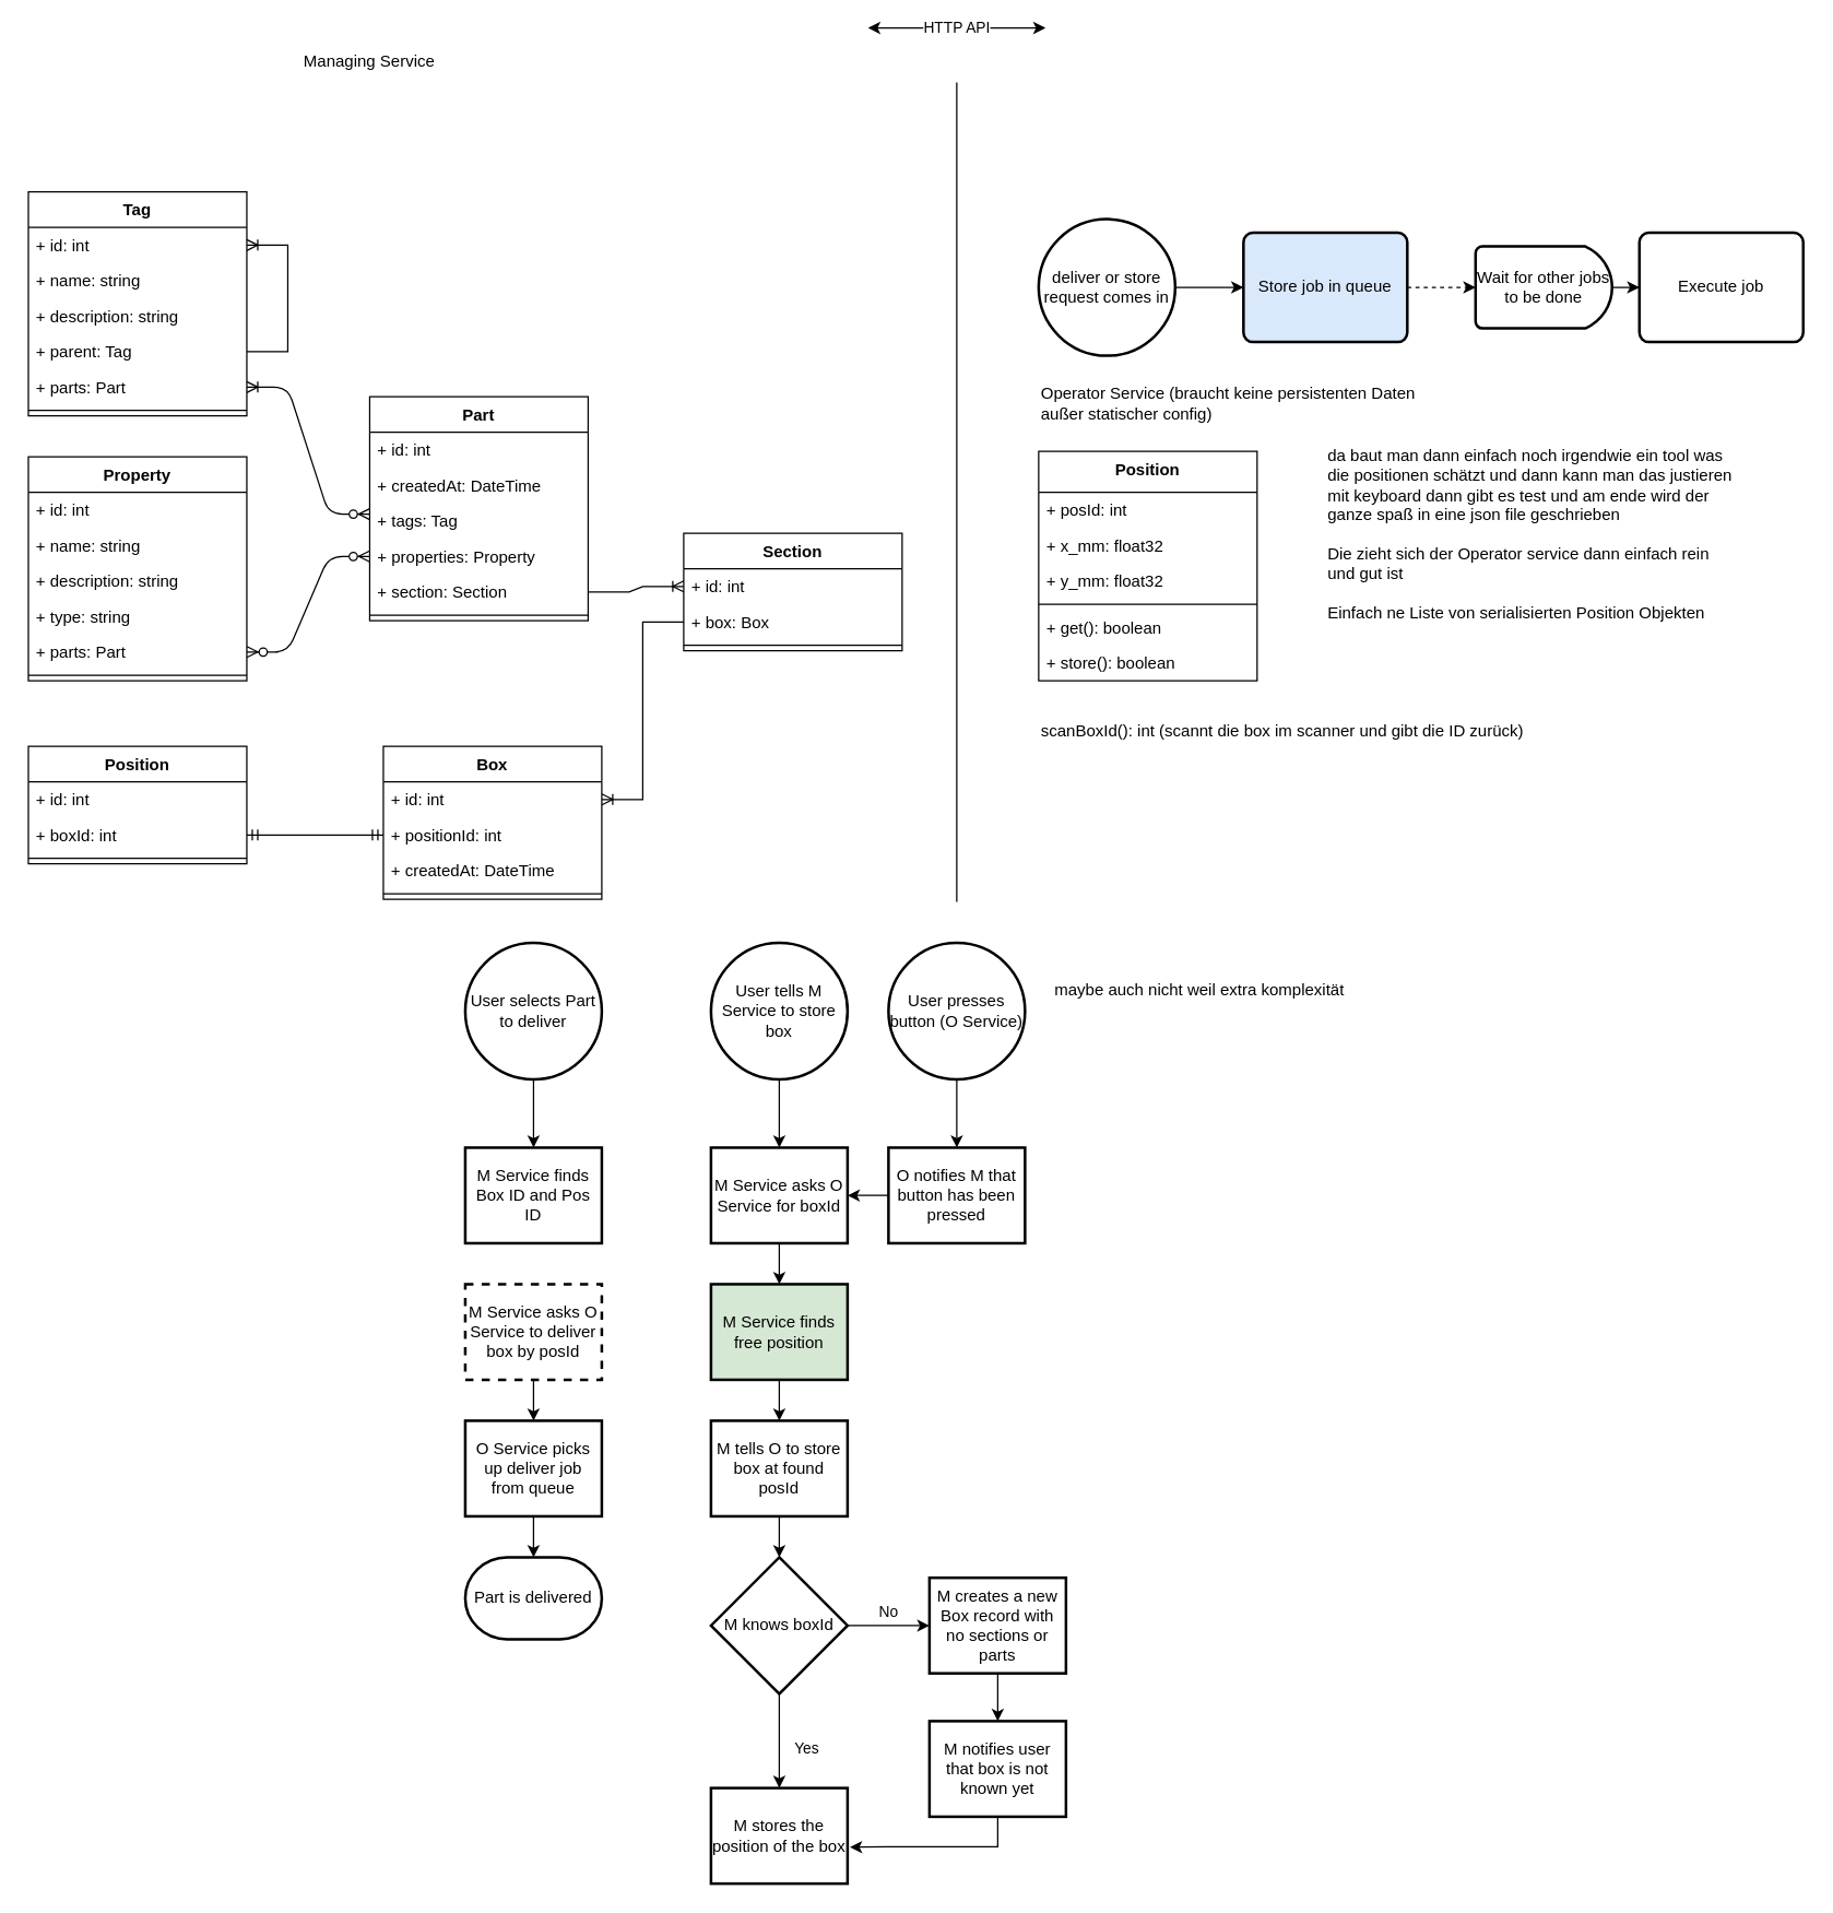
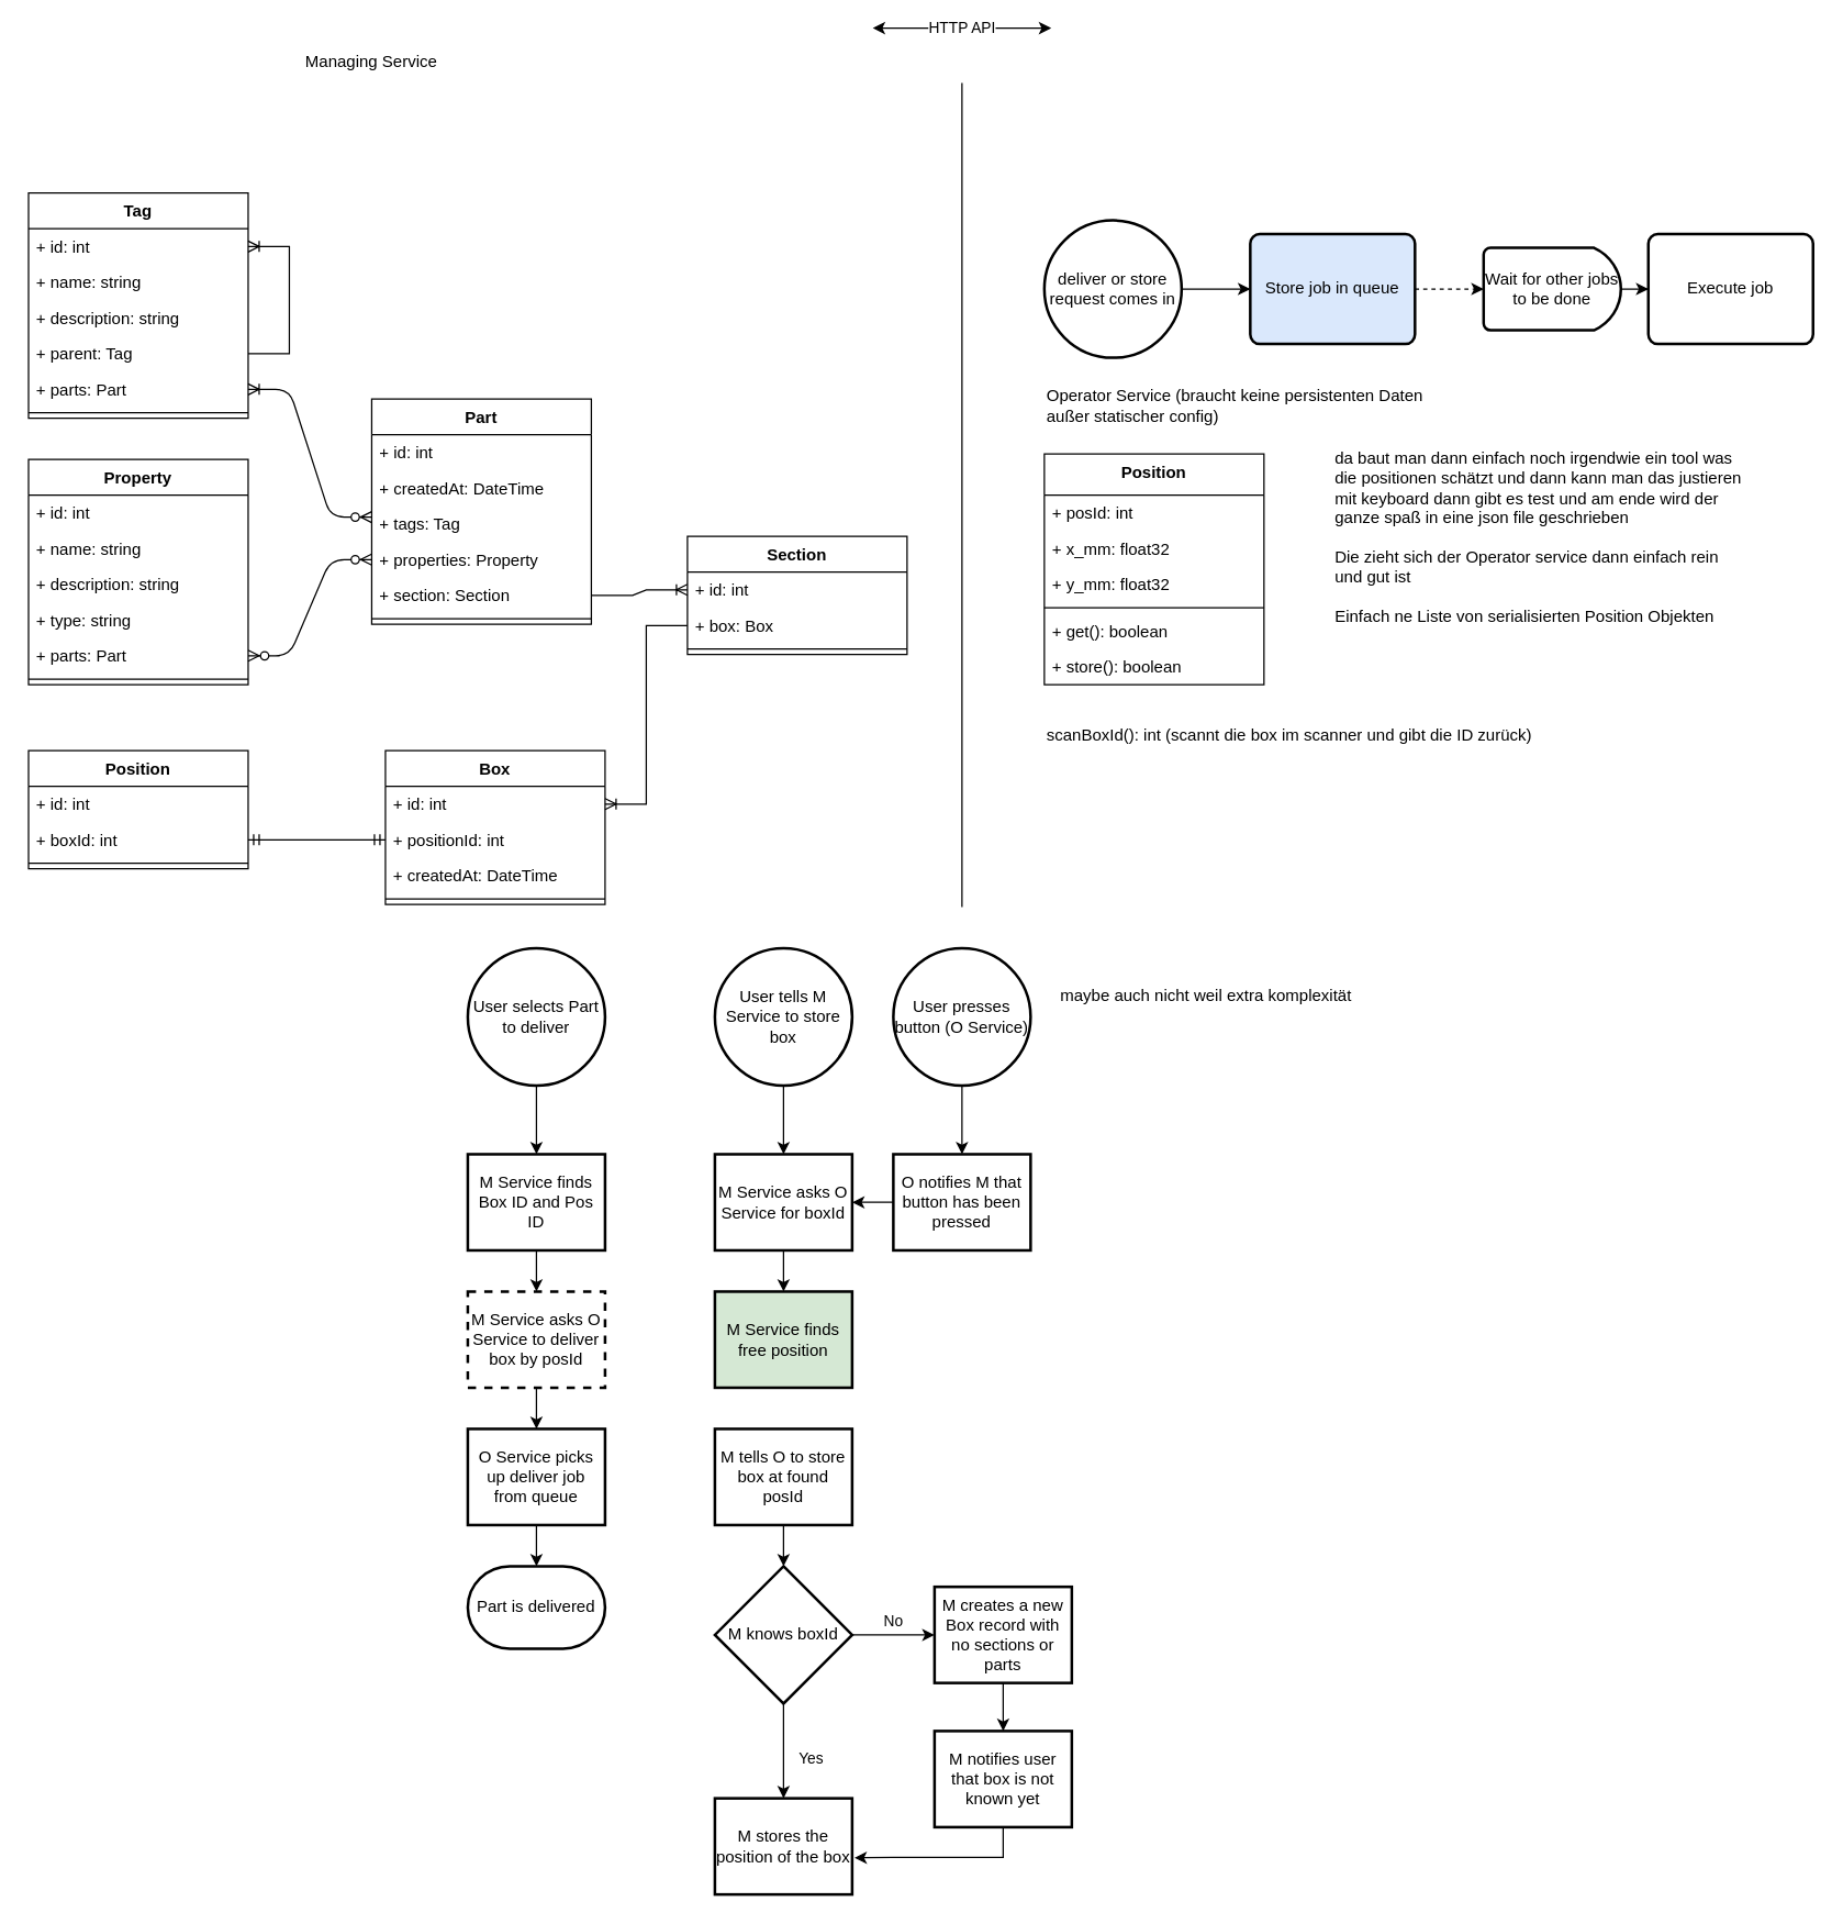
+ <mxCell id="34" style="edgeStyle=orthogonalEdgeStyle;orthogonalLoop=1;jettySize=auto;html=1;entryX=0.5;entryY=0;entryDx=0;entryDy=0;rounded=0;" edge="1" parent="1" source="35" target="42"><mxGeometry relative="1" as="geometry" /></mxCell>
- <mxCell id="50" style="edgeStyle=orthogonalEdgeStyle;orthogonalLoop=1;jettySize=auto;html=1;entryX=0.5;entryY=0;entryDx=0;entryDy=0;rounded=0;" edge="1" parent="1" source="51" target="53"><mxGeometry relative="1" as="geometry" /></mxCell>
